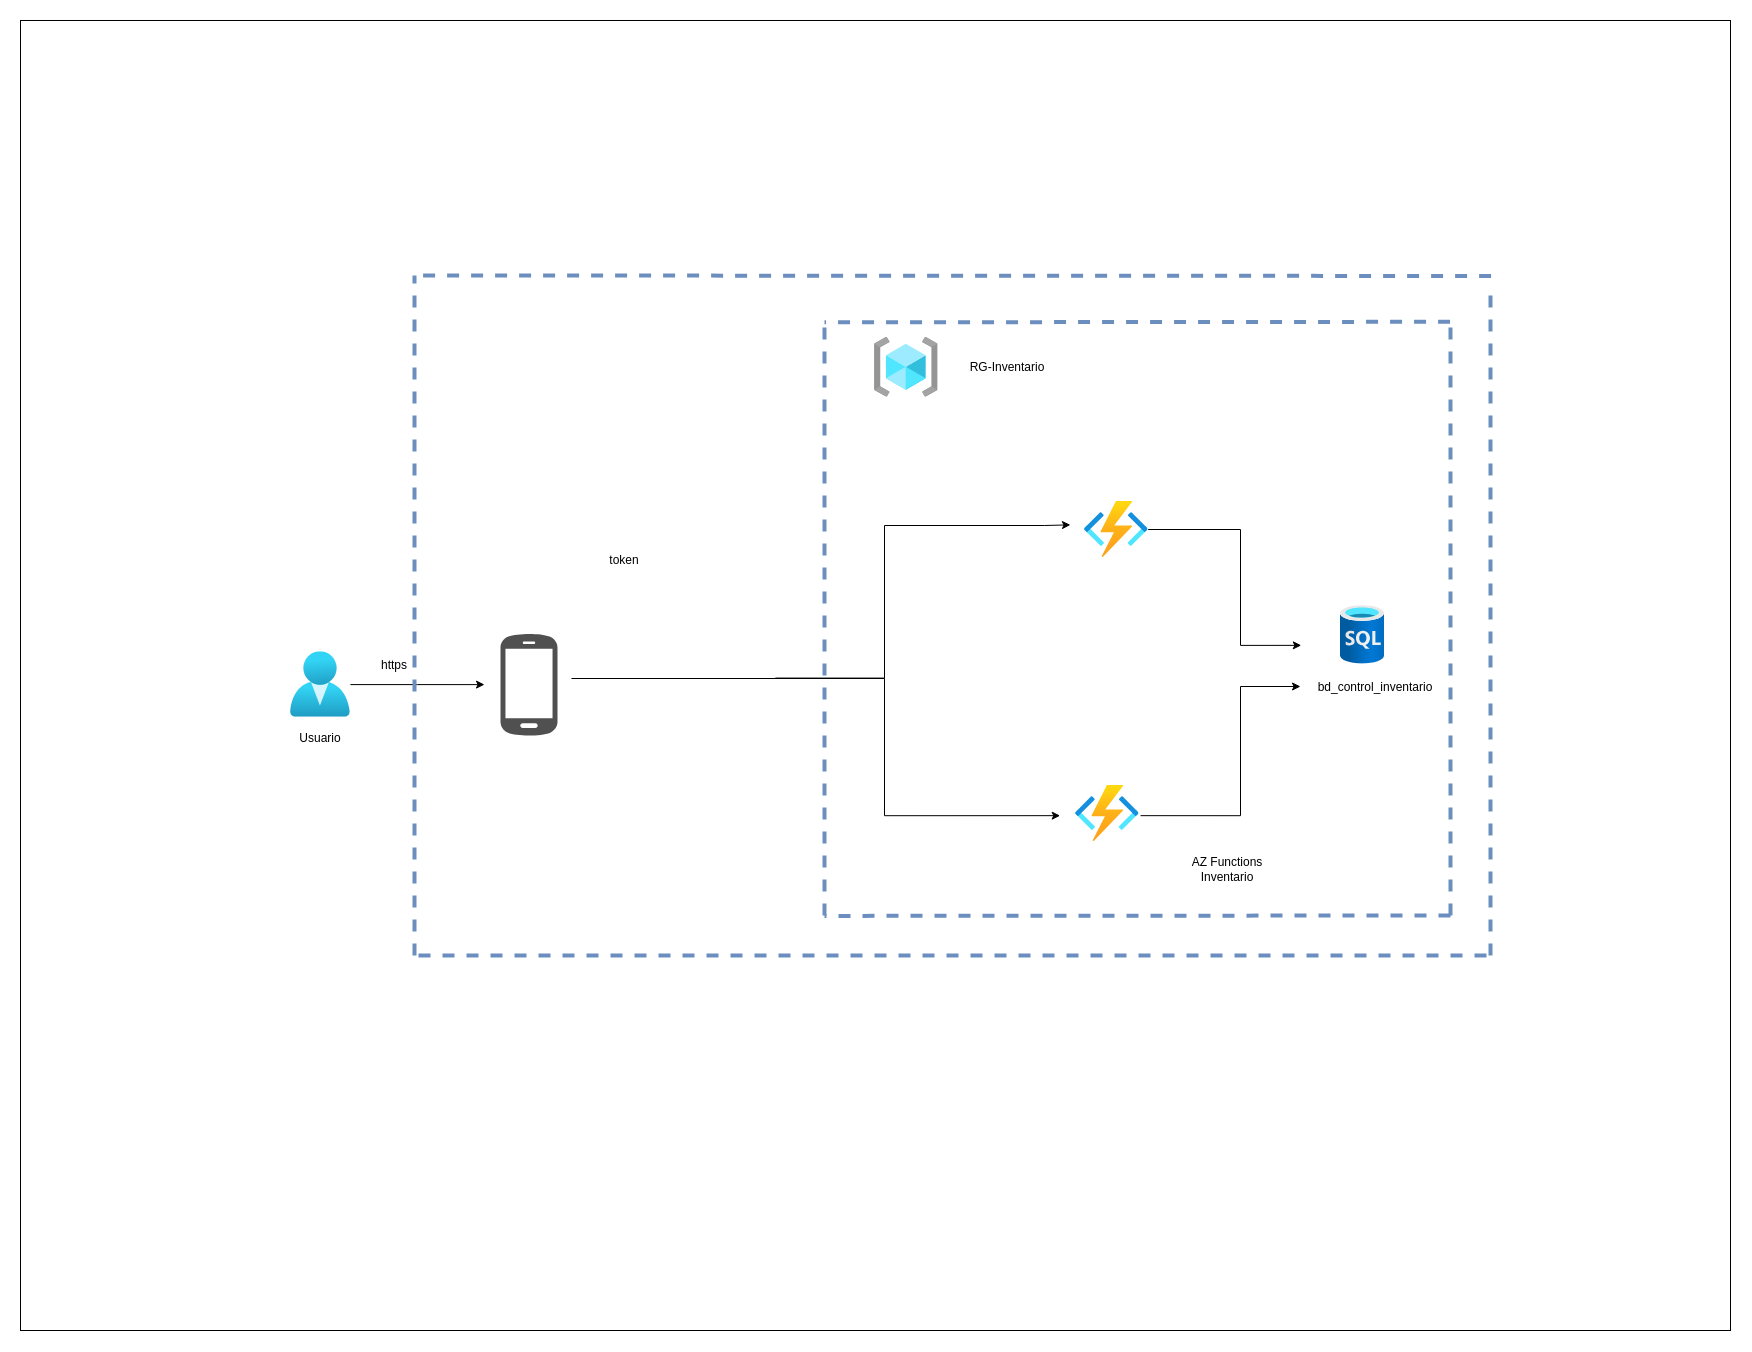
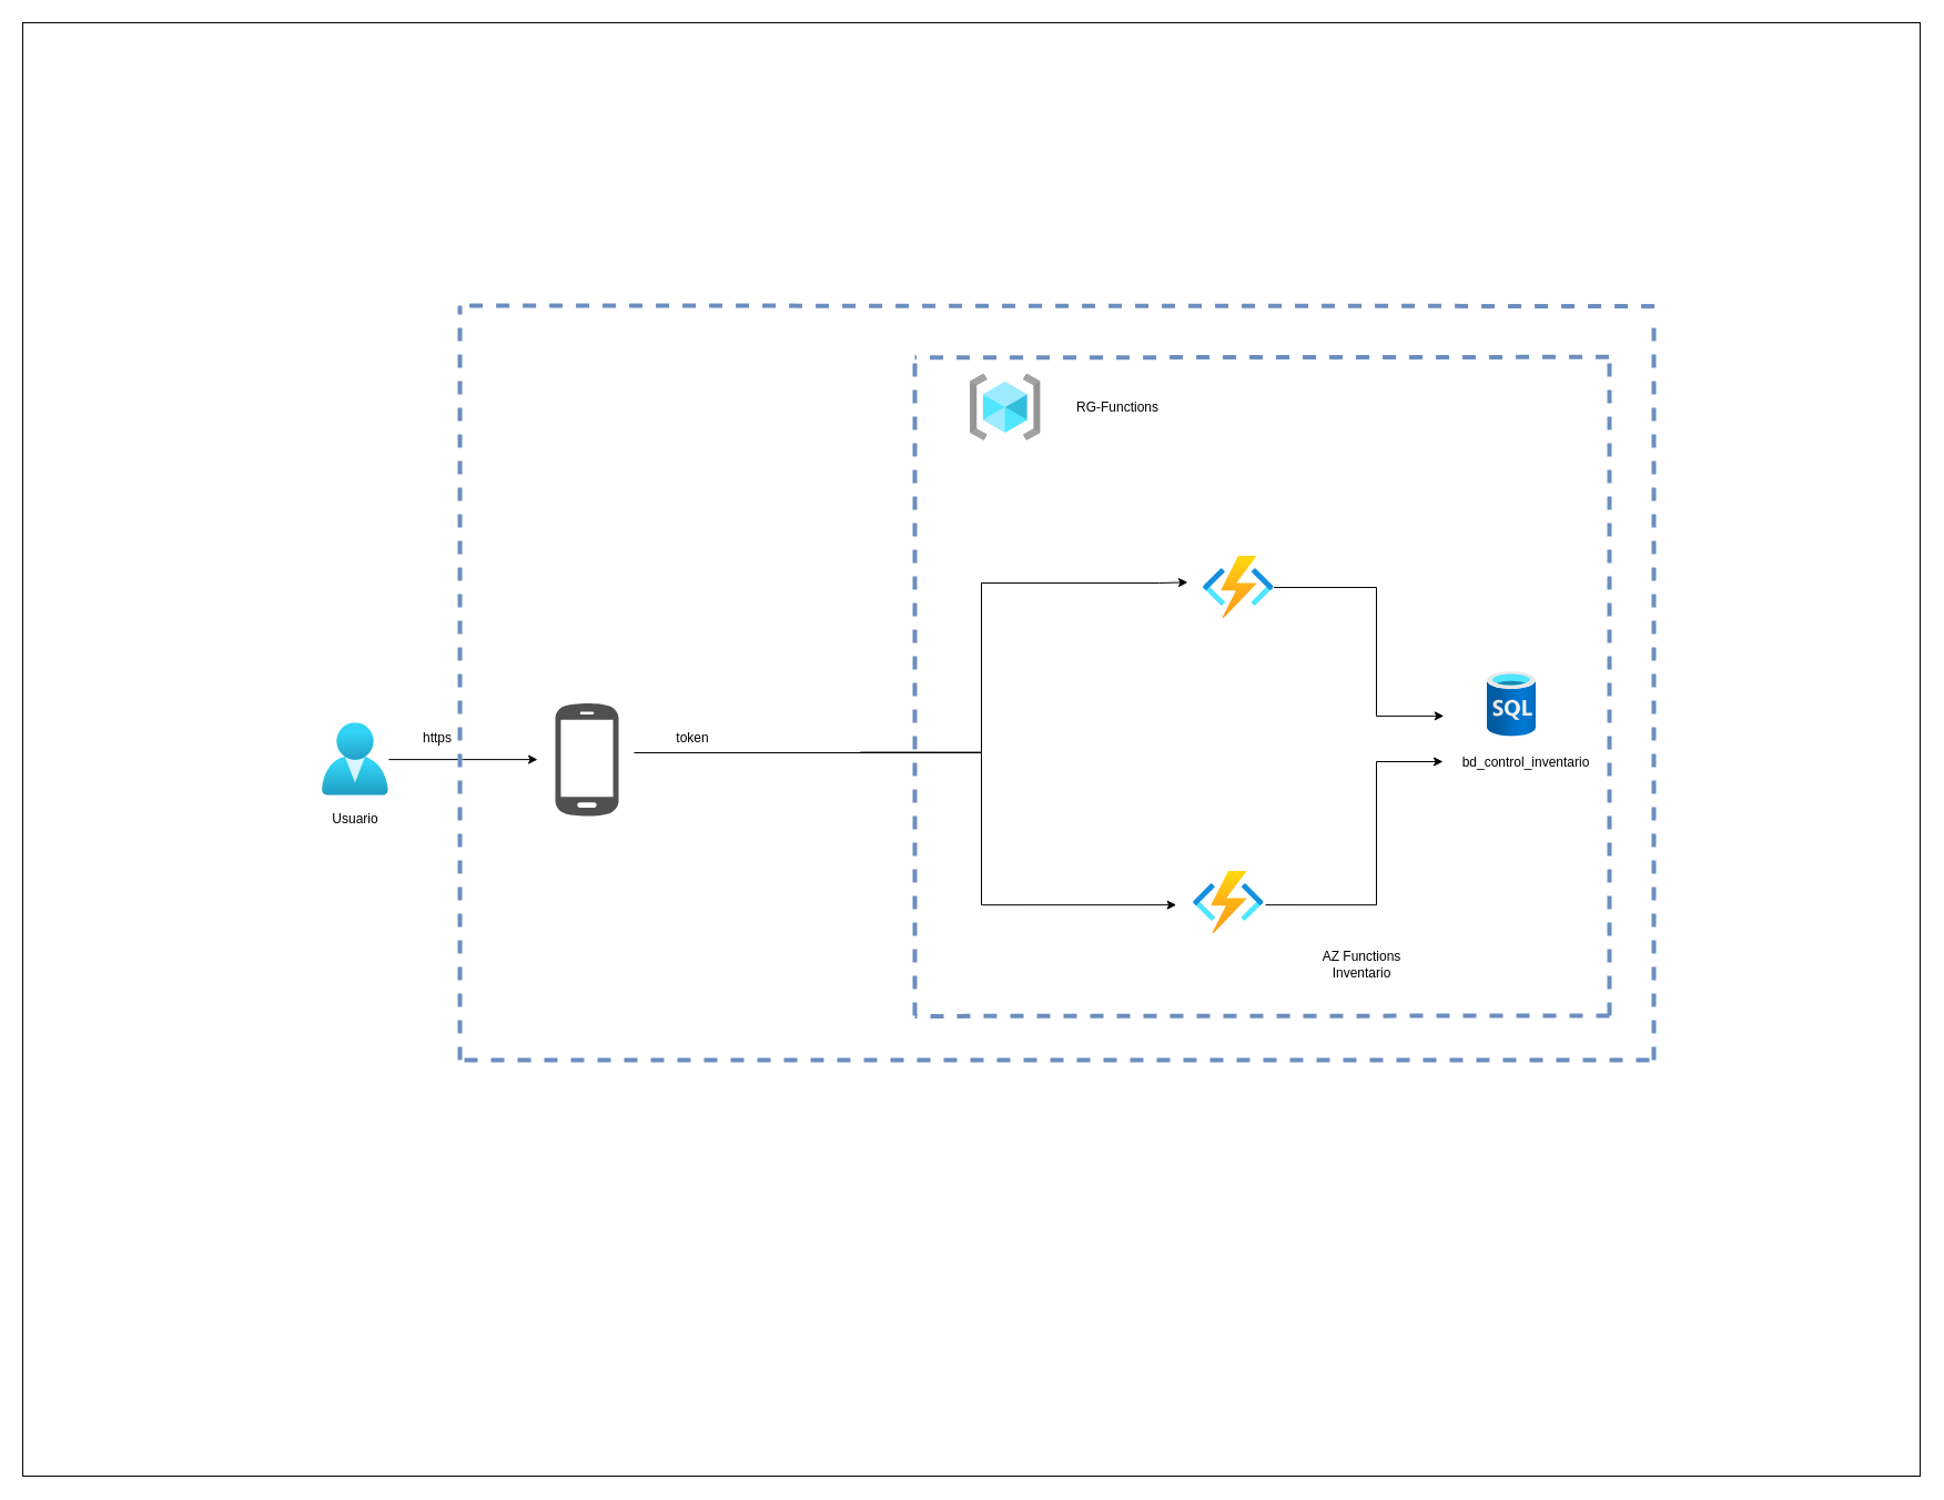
- <mxCell id="14" value="RG-Inventario" style="text;html=1;strokeColor=none;fillColor=none;align=center;verticalAlign=middle;whiteSpace=wrap;rounded=0;" parent="1" vertex="1"><mxGeometry x="962" y="352.702" width="90" height="28.085" as="geometry" /></mxCell>
+ <mxCell id="14" value="RG-Functions" style="text;html=1;strokeColor=none;fillColor=none;align=center;verticalAlign=middle;whiteSpace=wrap;rounded=0;" parent="1" vertex="1"><mxGeometry x="962" y="352.702" width="90" height="28.085" as="geometry" /></mxCell>
- <mxCell id="13" value="token" style="text;html=1;strokeColor=none;fillColor=none;align=center;verticalAlign=middle;whiteSpace=wrap;rounded=0;" parent="1" vertex="1"><mxGeometry x="594" y="546.34" width="60" height="28.085" as="geometry" /></mxCell>
+ <mxCell id="13" value="token" style="text;html=1;strokeColor=none;fillColor=none;align=center;verticalAlign=middle;whiteSpace=wrap;rounded=0;" parent="1" vertex="1"><mxGeometry x="594" y="651.34" width="60" height="28.085" as="geometry" /></mxCell>
